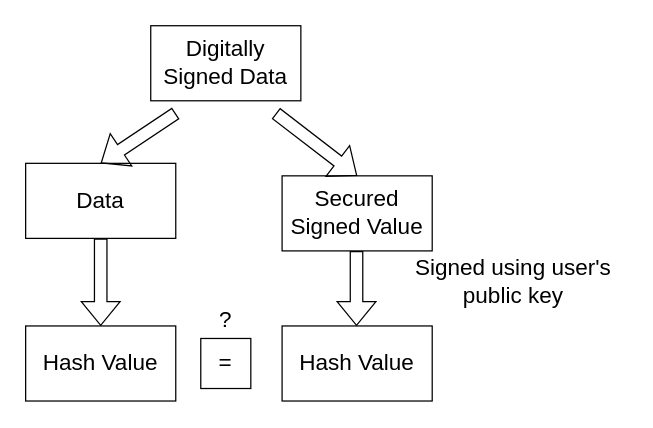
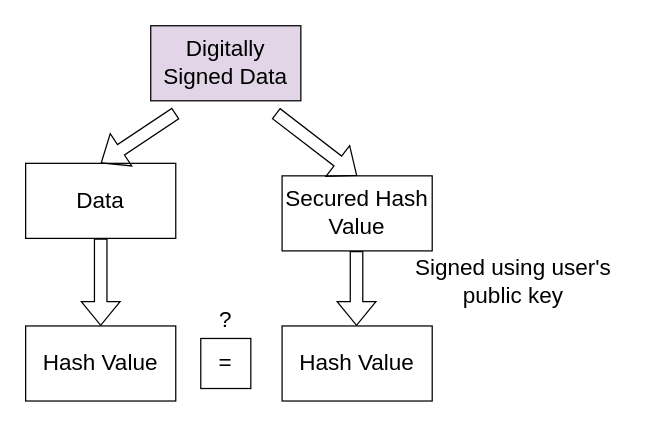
- <mxCell id="2" value="&lt;font style=&quot;font-size: 18px;&quot;&gt;Digitally Signed Data&lt;br&gt;&lt;/font&gt;" style="rounded=0;whiteSpace=wrap;html=1;" vertex="1" parent="1"><mxGeometry x="120" y="20" width="120" height="60" as="geometry" /></mxCell>
+ <mxCell id="2" value="&lt;font style=&quot;font-size: 18px;&quot;&gt;Digitally Signed Data&lt;br&gt;&lt;/font&gt;" style="rounded=0;whiteSpace=wrap;html=1;fillColor=#e1d5e7;" vertex="1" parent="1"><mxGeometry x="120" y="20" width="120" height="60" as="geometry" /></mxCell>
- <mxCell id="4" value="&lt;font style=&quot;font-size: 18px;&quot;&gt;Secured Signed Value&lt;br&gt;&lt;/font&gt;" style="rounded=0;whiteSpace=wrap;html=1;" vertex="1" parent="1"><mxGeometry x="225" y="140" width="120" height="60" as="geometry" /></mxCell>
+ <mxCell id="4" value="&lt;font style=&quot;font-size: 18px;&quot;&gt;Secured Hash Value&lt;br&gt;&lt;/font&gt;" style="rounded=0;whiteSpace=wrap;html=1;" vertex="1" parent="1"><mxGeometry x="225" y="140" width="120" height="60" as="geometry" /></mxCell>
